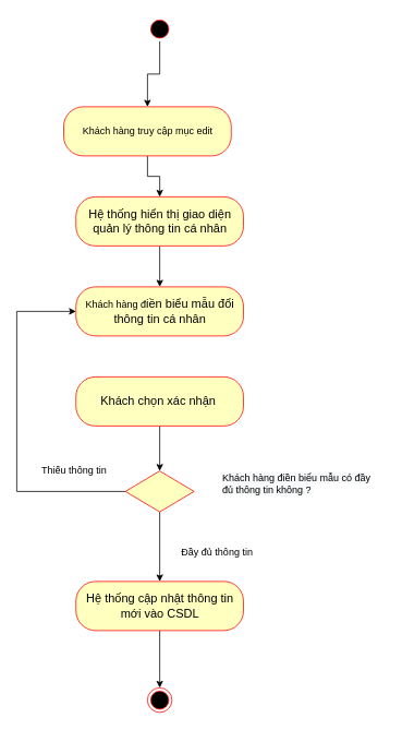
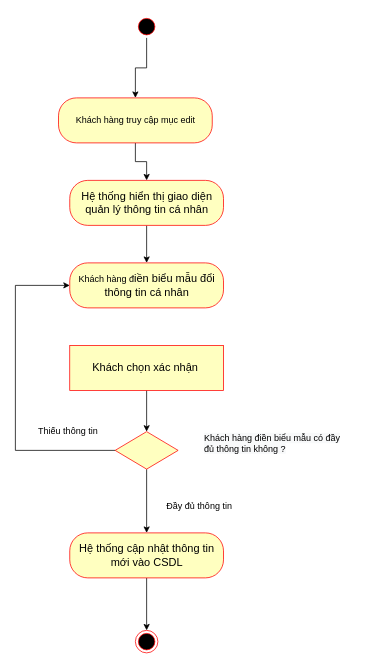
- <mxCell id="10" value="&lt;span id=&quot;docs-internal-guid-7bbbeb5b-7fff-5ca4-90aa-0212f282a2bc&quot;&gt;&lt;p style=&quot;line-height:1.2;margin-top:0pt;margin-bottom:0pt;&quot; dir=&quot;ltr&quot;&gt;&lt;span id=&quot;docs-internal-guid-923ac060-7fff-1fe2-8774-9114eb841b8d&quot;&gt;&lt;/span&gt;&lt;/p&gt;&lt;p style=&quot;line-height:1.2;margin-top:0pt;margin-bottom:0pt;&quot; dir=&quot;ltr&quot;&gt;&lt;span style=&quot;font-size: 11pt; font-family: Calibri, sans-serif; color: rgb(0, 0, 0); background-color: transparent; font-weight: 400; font-style: normal; font-variant: normal; text-decoration: none; vertical-align: baseline;&quot;&gt;Khách chọn xác nhận&amp;nbsp;&lt;/span&gt;&lt;/p&gt;&lt;/span&gt;" style="rounded=1;whiteSpace=wrap;html=1;arcSize=40;fontColor=#000000;fillColor=#ffffc0;strokeColor=#ff0000;fontFamily=Helvetica;" parent="1" vertex="1"><mxGeometry x="92.5" y="460" width="205" height="60" as="geometry" /></mxCell>
+ <mxCell id="10" value="&lt;span id=&quot;docs-internal-guid-7bbbeb5b-7fff-5ca4-90aa-0212f282a2bc&quot;&gt;&lt;p style=&quot;line-height:1.2;margin-top:0pt;margin-bottom:0pt;&quot; dir=&quot;ltr&quot;&gt;&lt;span id=&quot;docs-internal-guid-923ac060-7fff-1fe2-8774-9114eb841b8d&quot;&gt;&lt;/span&gt;&lt;/p&gt;&lt;p style=&quot;line-height:1.2;margin-top:0pt;margin-bottom:0pt;&quot; dir=&quot;ltr&quot;&gt;&lt;span style=&quot;font-size: 11pt; font-family: Calibri, sans-serif; color: rgb(0, 0, 0); background-color: transparent; font-weight: 400; font-style: normal; font-variant: normal; text-decoration: none; vertical-align: baseline;&quot;&gt;Khách chọn xác nhận&amp;nbsp;&lt;/span&gt;&lt;/p&gt;&lt;/span&gt;" style="whiteSpace=wrap;html=1;arcSize=40;fontColor=#000000;fillColor=#ffffc0;strokeColor=#ff0000;fontFamily=Helvetica;rounded=0;" parent="1" vertex="1"><mxGeometry x="92.5" y="460" width="205" height="60" as="geometry" /></mxCell>
